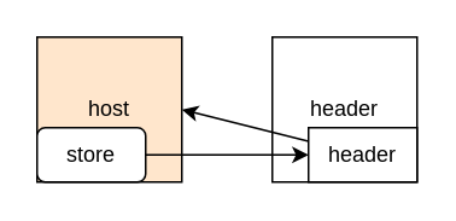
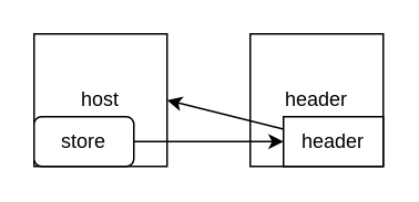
- <mxCell id="2" value="host" style="whiteSpace=wrap;html=1;aspect=fixed;fillColor=#ffe6cc;" vertex="1" parent="1"><mxGeometry x="20" y="20" width="80" height="80" as="geometry" /></mxCell>
+ <mxCell id="2" value="host" style="whiteSpace=wrap;html=1;aspect=fixed;" vertex="1" parent="1"><mxGeometry x="20" y="20" width="80" height="80" as="geometry" /></mxCell>
